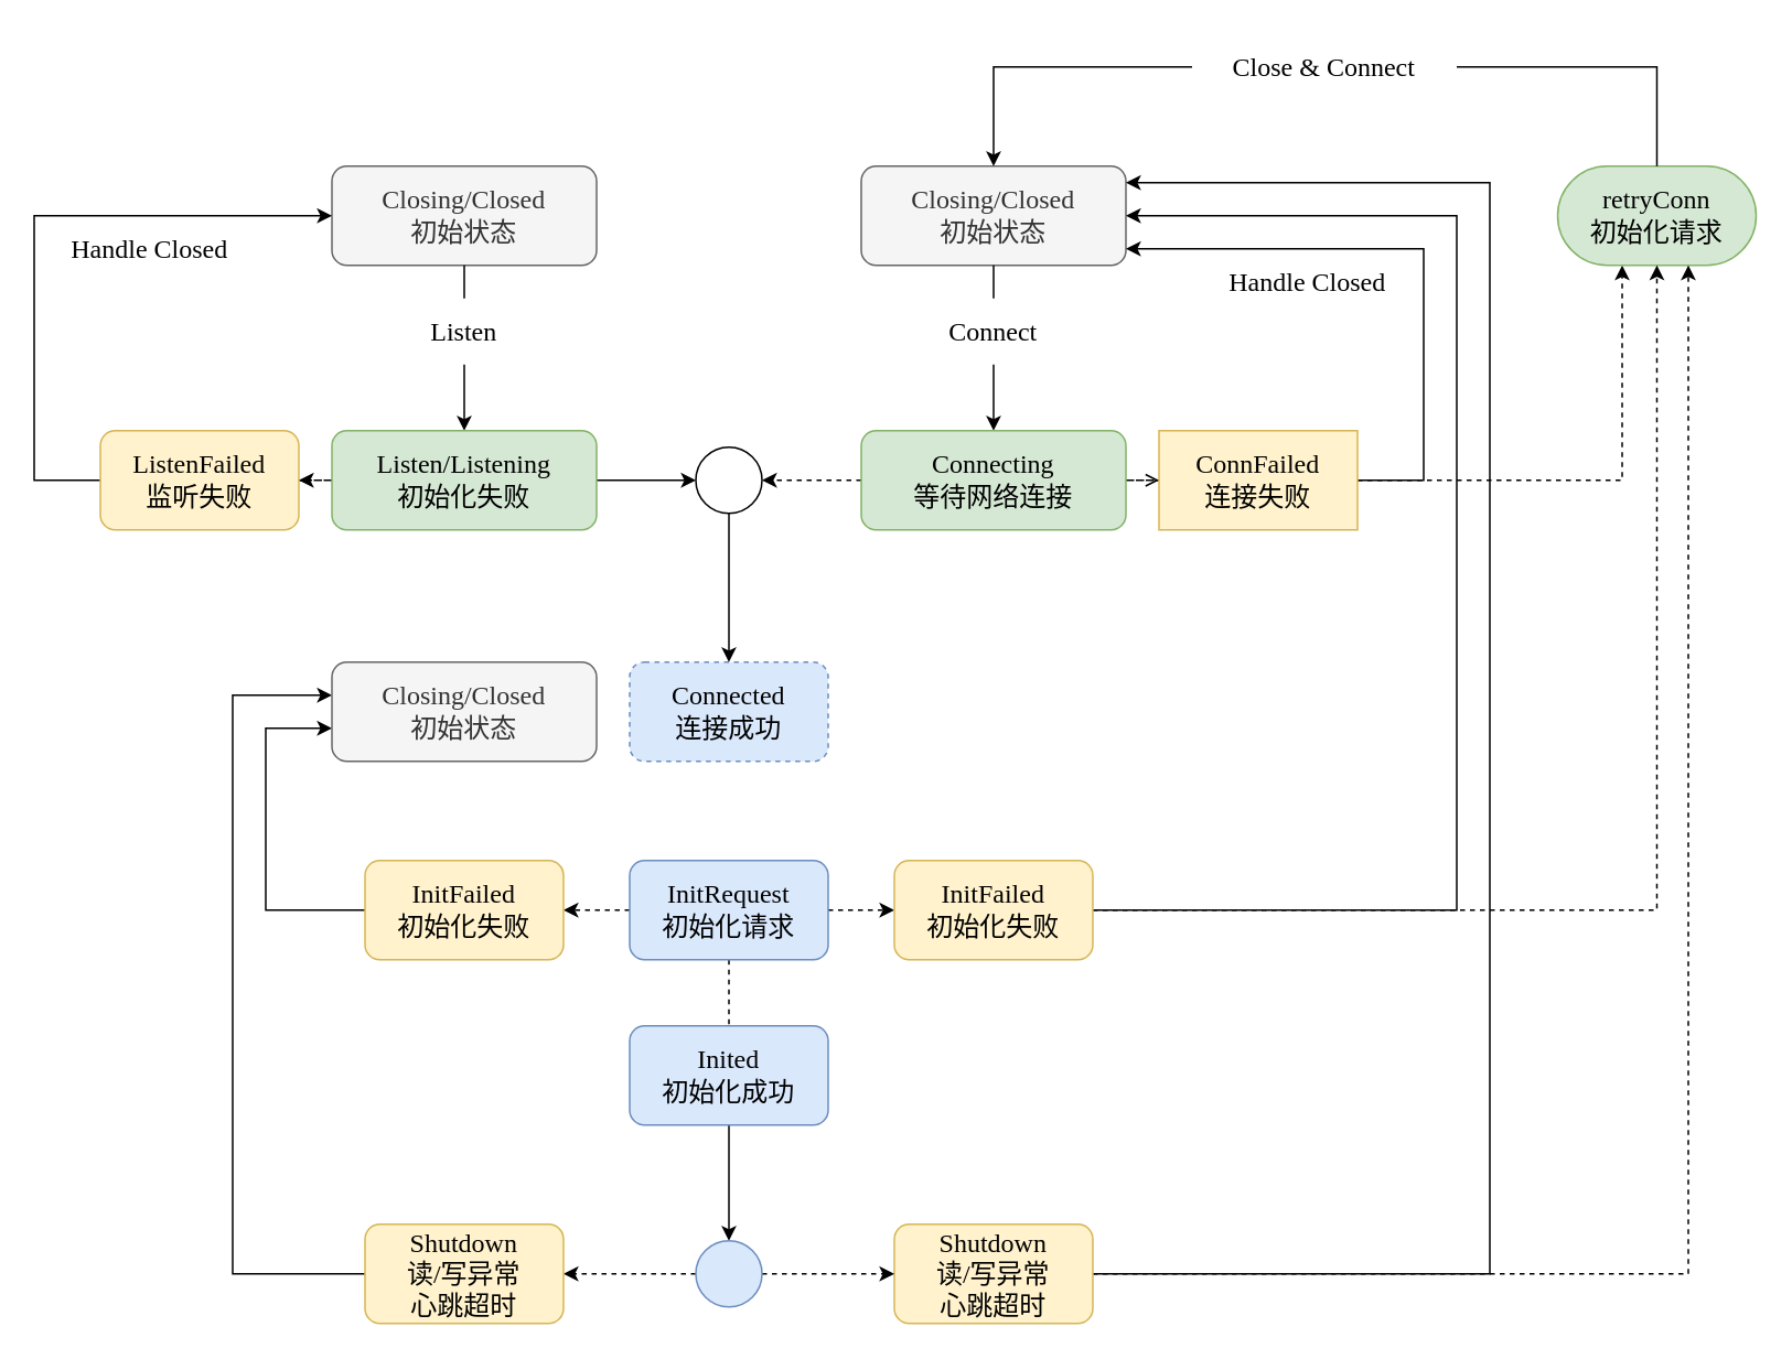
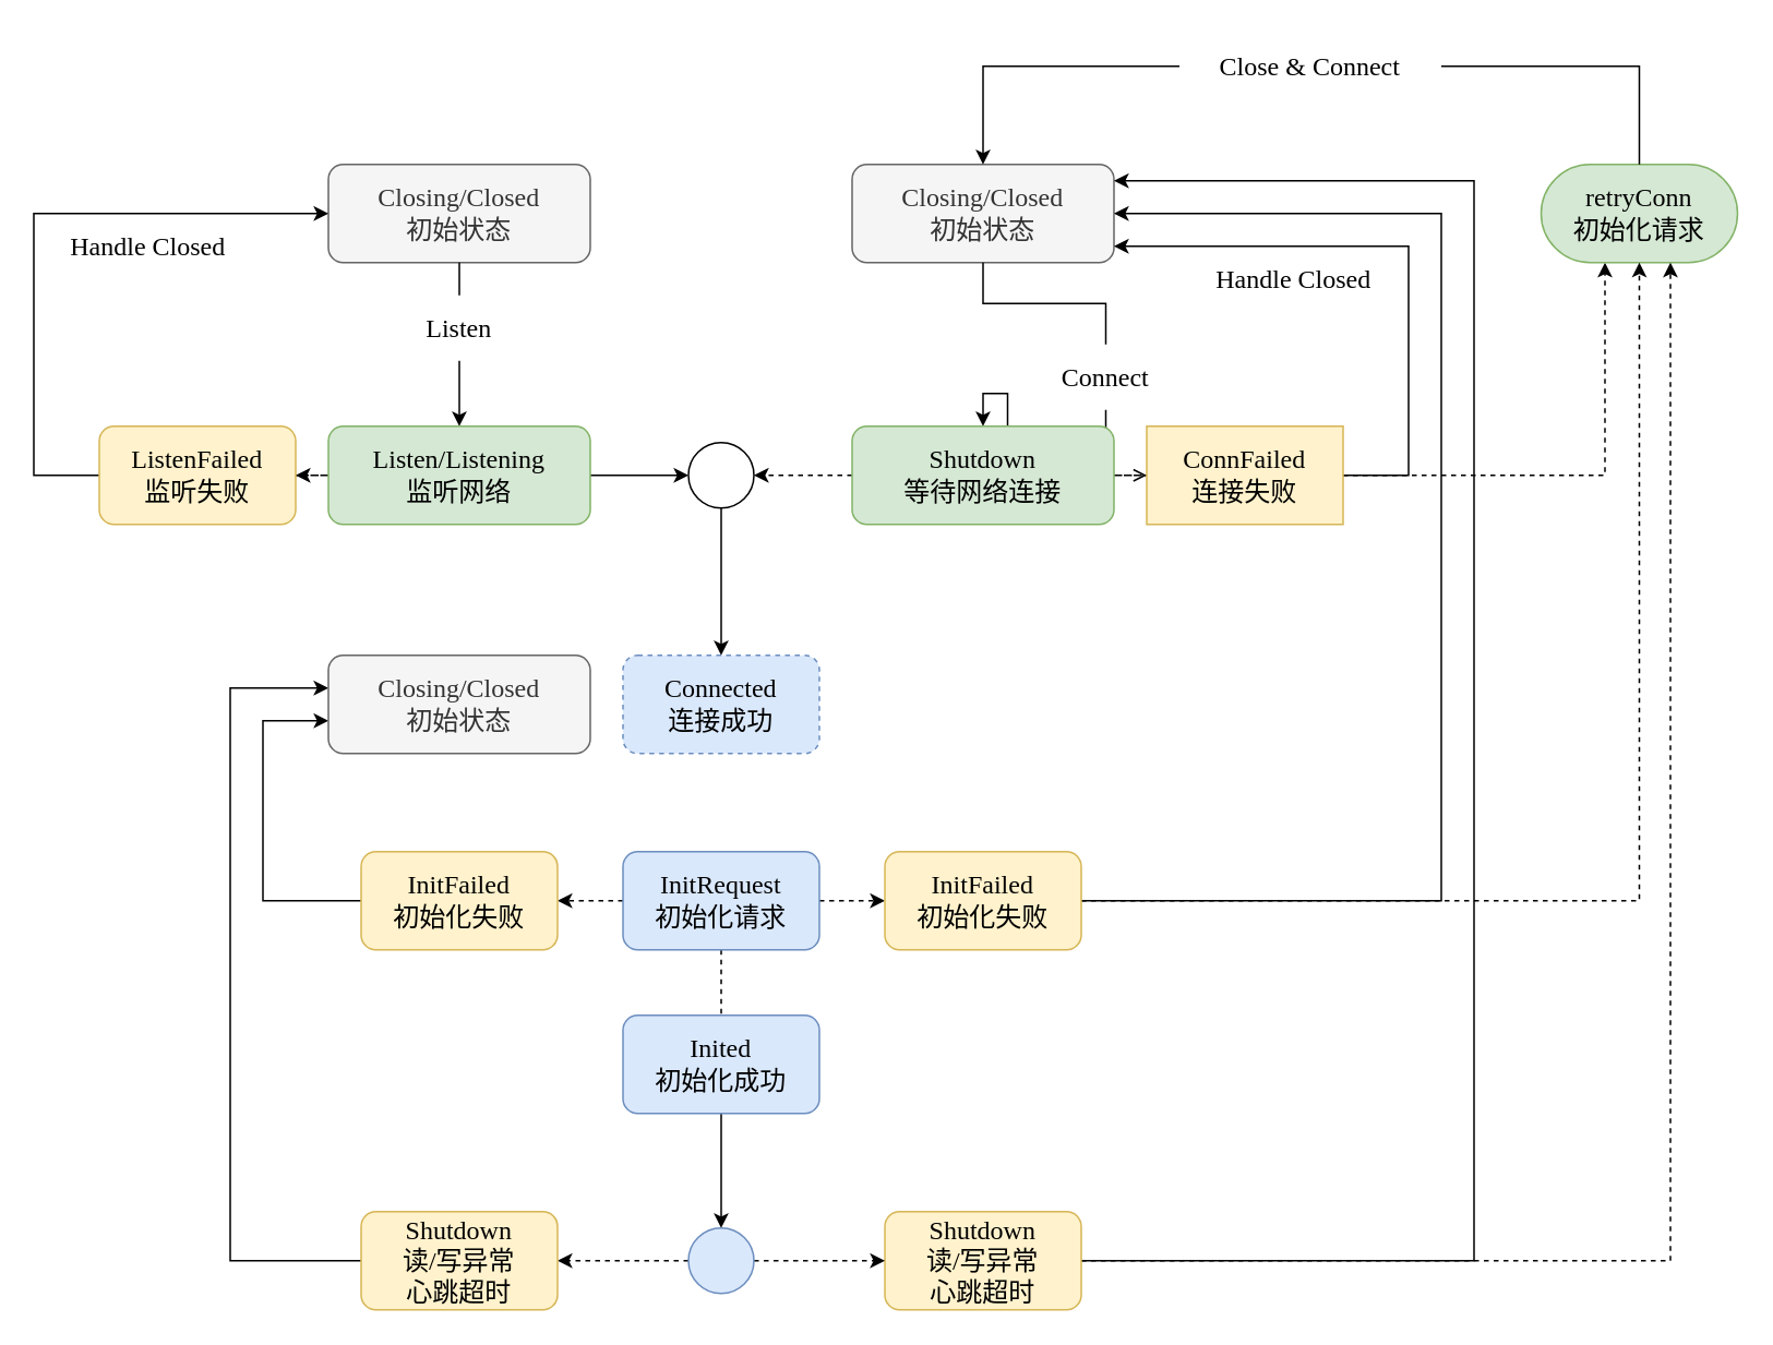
- <mxCell id="36" value="&lt;font style=&quot;font-size: 16px;&quot;&gt;Connect&lt;/font&gt;" style="text;html=1;strokeColor=none;fillColor=none;align=center;verticalAlign=middle;whiteSpace=wrap;rounded=0;fontFamily=微软雅黑;fontSize=16;" parent="1" vertex="1"><mxGeometry x="560" y="180" width="80" height="40" as="geometry" /></mxCell>
+ <mxCell id="36" value="&lt;font style=&quot;font-size: 16px;&quot;&gt;Connect&lt;/font&gt;" style="text;html=1;strokeColor=none;fillColor=none;align=center;verticalAlign=middle;whiteSpace=wrap;rounded=0;fontFamily=微软雅黑;fontSize=16;" parent="1" vertex="1"><mxGeometry x="635" y="210" width="80" height="40" as="geometry" /></mxCell>
- <mxCell id="32" value="Listen/Listening&lt;br&gt;初始化失败" style="rounded=1;whiteSpace=wrap;html=1;fontFamily=微软雅黑;fontSize=16;fillColor=#d5e8d4;strokeColor=#82b366;" parent="1" vertex="1"><mxGeometry x="200" y="260" width="160" height="60" as="geometry" /></mxCell>
+ <mxCell id="32" value="Listen/Listening&lt;br&gt;监听网络" style="rounded=1;whiteSpace=wrap;html=1;fontFamily=微软雅黑;fontSize=16;fillColor=#d5e8d4;strokeColor=#82b366;" parent="1" vertex="1"><mxGeometry x="200" y="260" width="160" height="60" as="geometry" /></mxCell>
- <mxCell id="6" value="Connecting&lt;br&gt;等待网络连接" style="rounded=1;whiteSpace=wrap;html=1;fontFamily=微软雅黑;fontSize=16;fillColor=#d5e8d4;strokeColor=#82b366;" parent="1" vertex="1"><mxGeometry x="520" y="260" width="160" height="60" as="geometry" /></mxCell>
+ <mxCell id="6" value="Shutdown&lt;br&gt;等待网络连接" style="rounded=1;whiteSpace=wrap;html=1;fontFamily=微软雅黑;fontSize=16;fillColor=#d5e8d4;strokeColor=#82b366;" parent="1" vertex="1"><mxGeometry x="520" y="260" width="160" height="60" as="geometry" /></mxCell>
